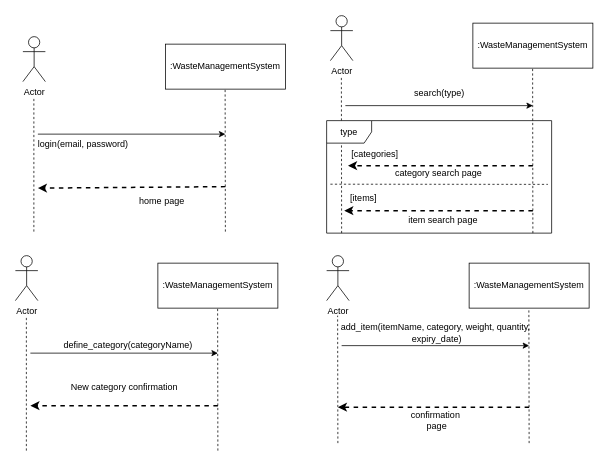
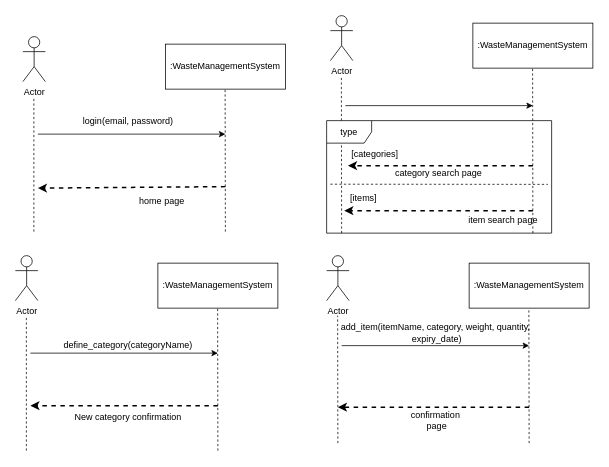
- <mxCell id="15" value="search(type)" style="text;html=1;align=center;verticalAlign=middle;resizable=0;points=[];autosize=1;strokeColor=none;fillColor=none;" parent="1" vertex="1"><mxGeometry x="540" y="108" width="90" height="30" as="geometry" /></mxCell>
- <mxCell id="8" value="&lt;div&gt;login(email, password)&lt;/div&gt;" style="text;html=1;align=center;verticalAlign=middle;resizable=0;points=[];autosize=1;strokeColor=none;fillColor=none;" parent="1" vertex="1"><mxGeometry x="40" y="176" width="140" height="30" as="geometry" /></mxCell>
+ <mxCell id="8" value="&lt;div&gt;login(email, password)&lt;/div&gt;" style="text;html=1;align=center;verticalAlign=middle;resizable=0;points=[];autosize=1;strokeColor=none;fillColor=none;" parent="1" vertex="1"><mxGeometry x="100" y="146" width="140" height="30" as="geometry" /></mxCell>
- <mxCell id="23" value="&lt;div&gt;item search page&lt;/div&gt;" style="text;html=1;align=center;verticalAlign=middle;resizable=0;points=[];autosize=1;strokeColor=none;fillColor=none;" parent="1" vertex="1"><mxGeometry x="530" y="278" width="120" height="30" as="geometry" /></mxCell>
+ <mxCell id="23" value="&lt;div&gt;item search page&lt;/div&gt;" style="text;html=1;align=center;verticalAlign=middle;resizable=0;points=[];autosize=1;strokeColor=none;fillColor=none;" parent="1" vertex="1"><mxGeometry x="610" y="278" width="120" height="30" as="geometry" /></mxCell>
- <mxCell id="31" value="&lt;div&gt;New category confirmation&lt;/div&gt;" style="text;html=1;align=center;verticalAlign=middle;resizable=0;points=[];autosize=1;strokeColor=none;fillColor=none;" parent="1" vertex="1"><mxGeometry x="80" y="500" width="170" height="30" as="geometry" /></mxCell>
+ <mxCell id="31" value="&lt;div&gt;New category confirmation&lt;/div&gt;" style="text;html=1;align=center;verticalAlign=middle;resizable=0;points=[];autosize=1;strokeColor=none;fillColor=none;" parent="1" vertex="1"><mxGeometry x="85" y="540" width="170" height="30" as="geometry" /></mxCell>
